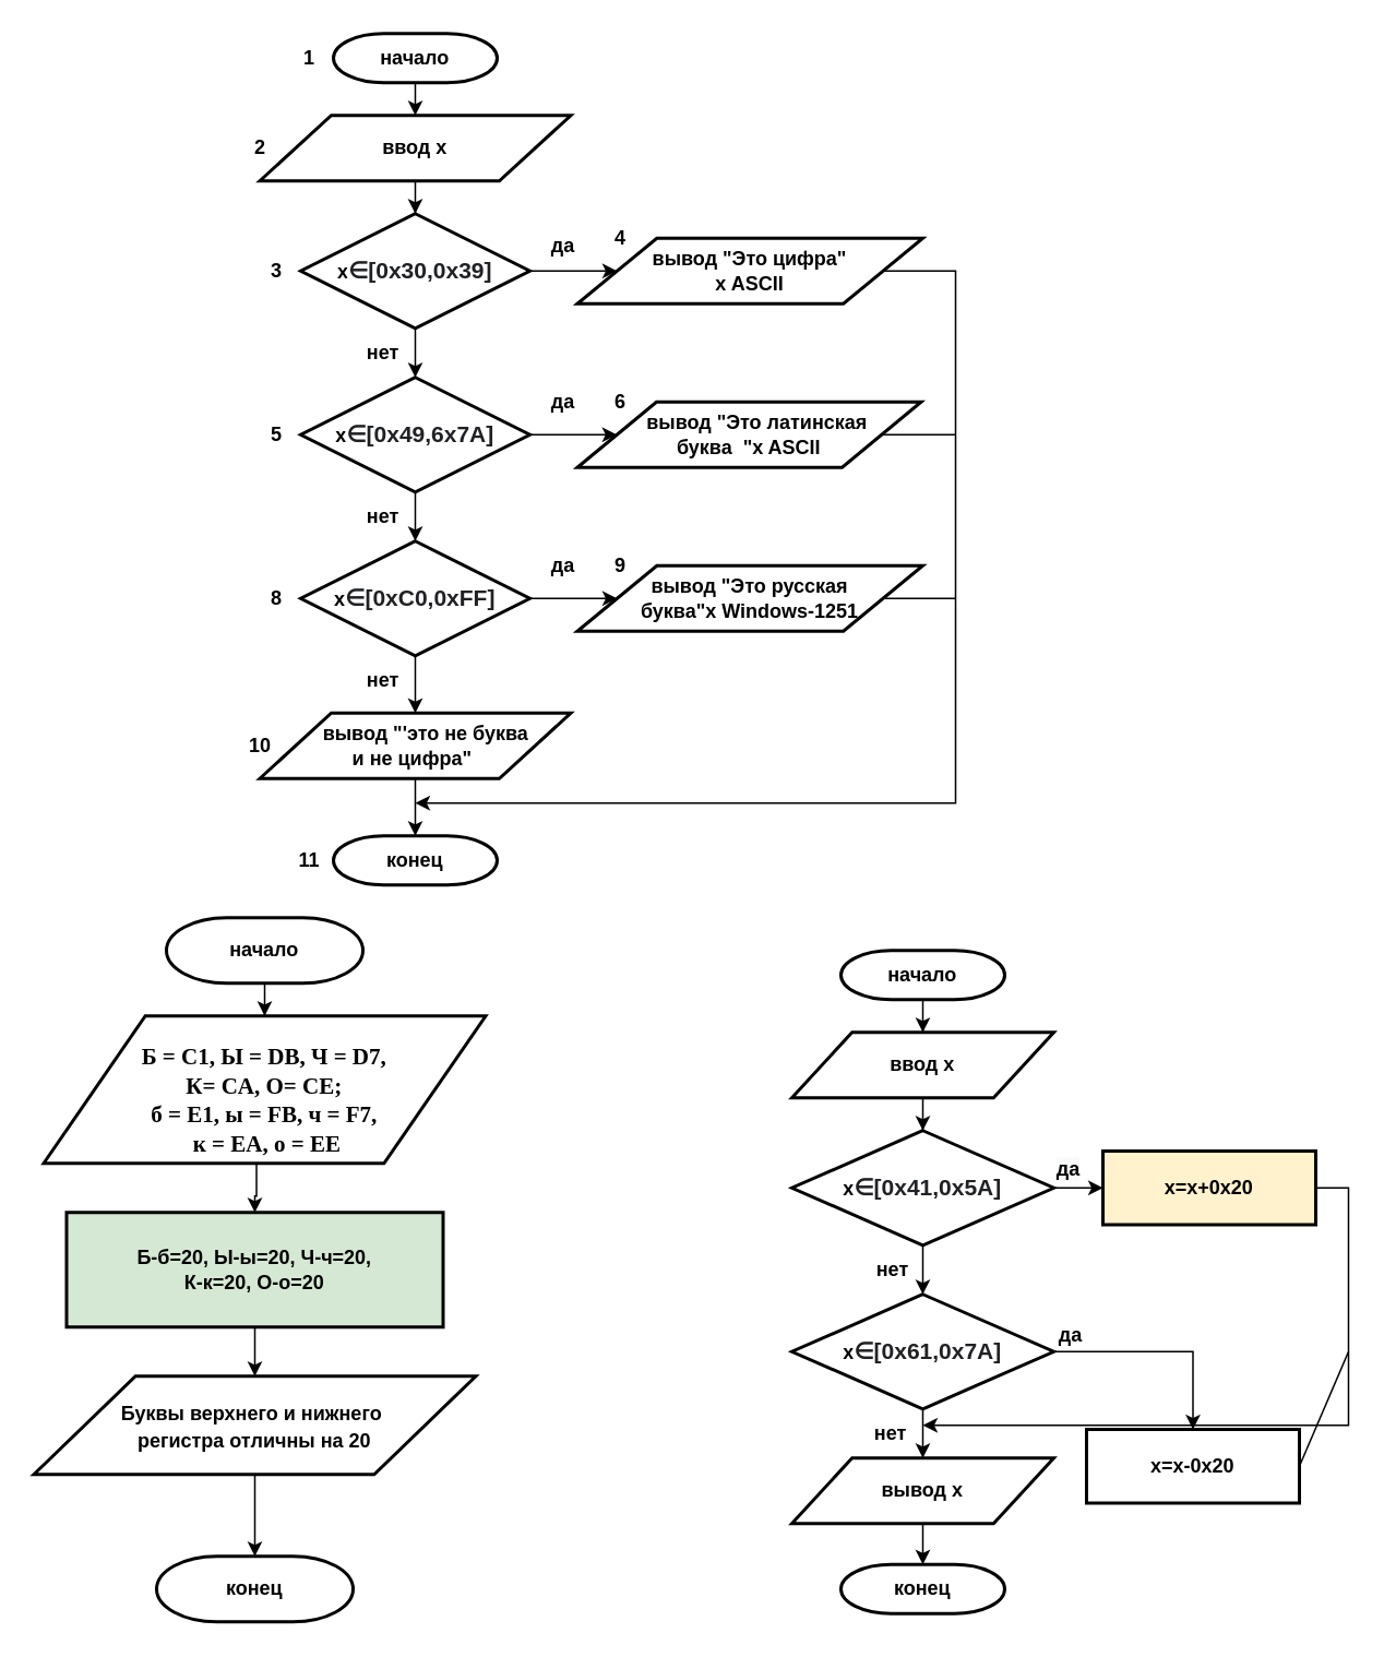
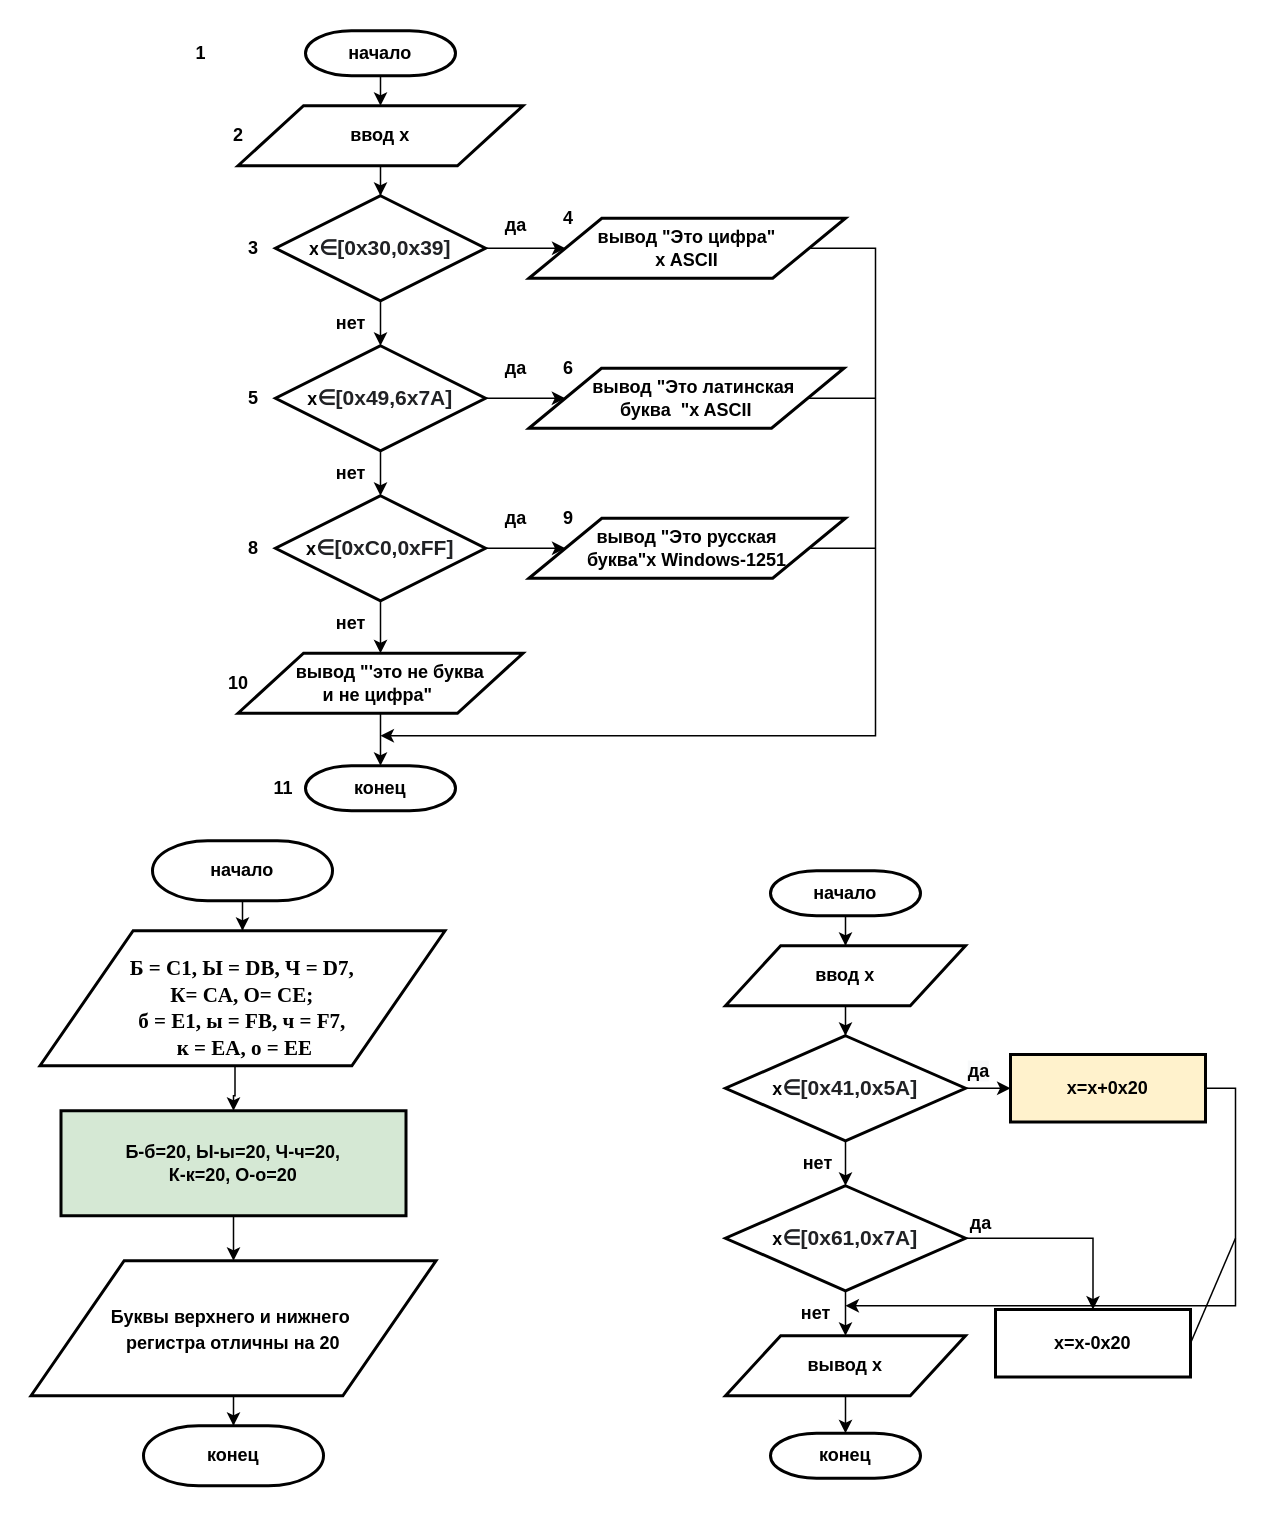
- <mxCell id="27" value="1" style="text;html=1;align=center;verticalAlign=middle;resizable=0;points=[];autosize=1;strokeColor=none;fillColor=none;fontStyle=1" parent="1" vertex="1"><mxGeometry x="173" y="20" width="30" height="30" as="geometry" /></mxCell>
+ <mxCell id="27" value="1" style="text;html=1;align=center;verticalAlign=middle;resizable=0;points=[];autosize=1;strokeColor=none;fillColor=none;fontStyle=1" parent="1" vertex="1"><mxGeometry x="118" y="20" width="30" height="30" as="geometry" /></mxCell>
- <mxCell id="48" value="&lt;b style=&quot;font-size: 12px;&quot;&gt;Буквы верхнего и нижнего&amp;nbsp;&lt;br&gt;регистра отличны на 20&lt;/b&gt;" style="shape=parallelogram;html=1;strokeWidth=2;perimeter=parallelogramPerimeter;whiteSpace=wrap;rounded=0;arcSize=12;size=0.23;fontSize=14;" parent="1" vertex="1"><mxGeometry x="20" y="840" width="270" height="60" as="geometry" /></mxCell>
+ <mxCell id="48" value="&lt;b style=&quot;font-size: 12px;&quot;&gt;Буквы верхнего и нижнего&amp;nbsp;&lt;br&gt;регистра отличны на 20&lt;/b&gt;" style="shape=parallelogram;html=1;strokeWidth=2;perimeter=parallelogramPerimeter;whiteSpace=wrap;rounded=0;arcSize=12;size=0.23;fontSize=14;" parent="1" vertex="1"><mxGeometry x="20" y="840" width="270" height="90" as="geometry" /></mxCell>
